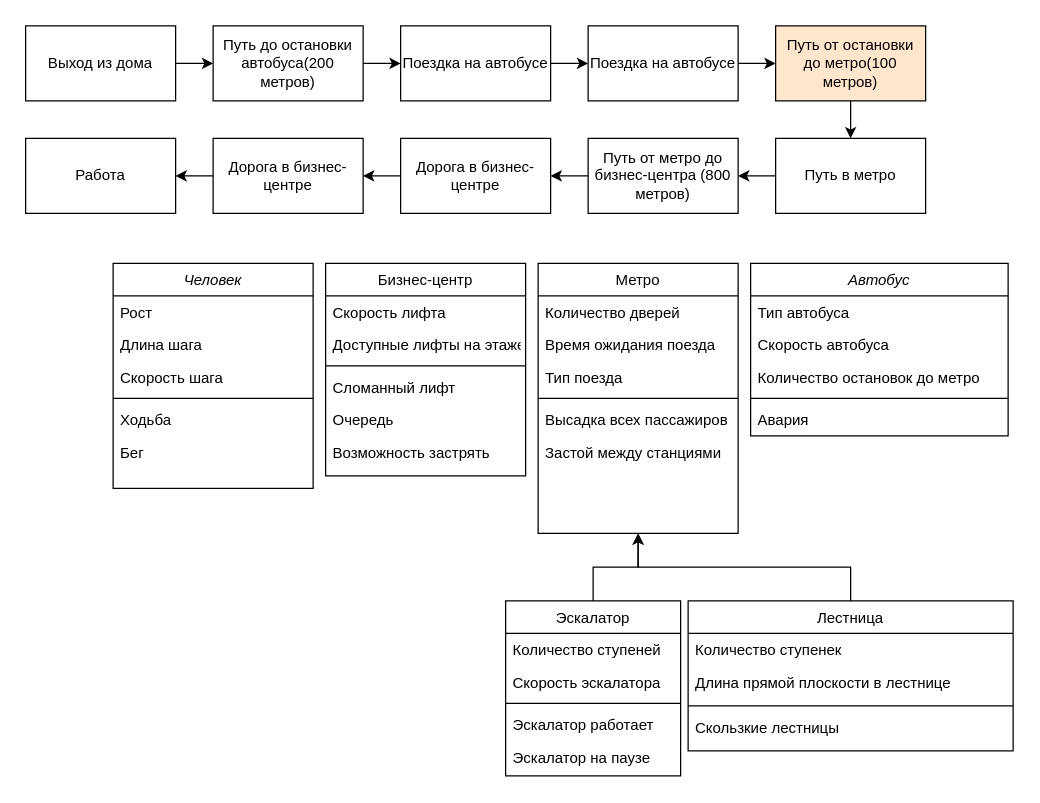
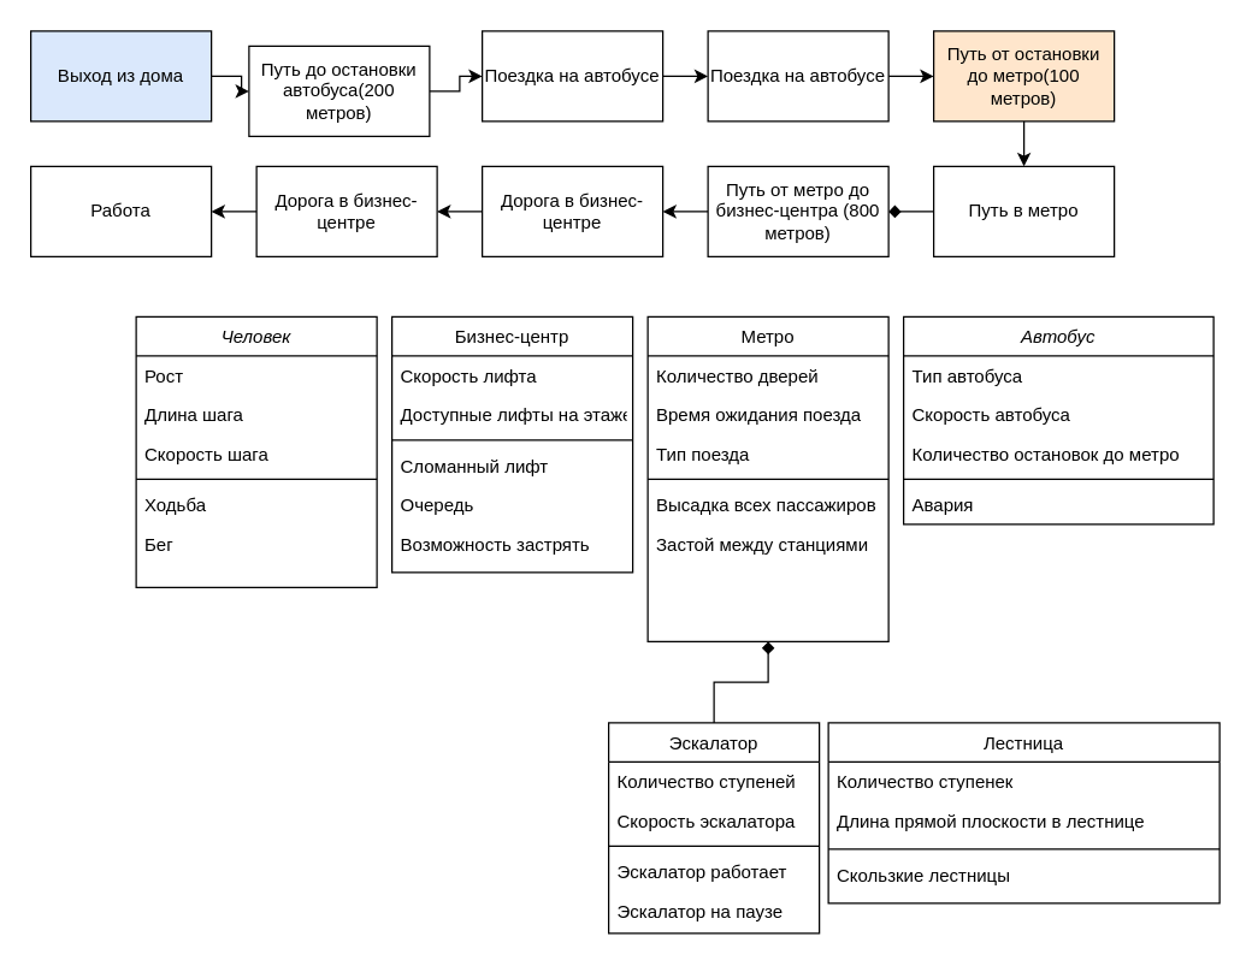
- <mxCell id="36" value="Выход из дома" style="rounded=0;whiteSpace=wrap;html=1;" parent="1" vertex="1"><mxGeometry x="20" y="20" width="120" height="60" as="geometry" /></mxCell>
+ <mxCell id="36" value="Выход из дома" style="rounded=0;whiteSpace=wrap;html=1;fillColor=#dae8fc;" parent="1" vertex="1"><mxGeometry x="20" y="20" width="120" height="60" as="geometry" /></mxCell>
- <mxCell id="38" value="Путь до остановки автобуса(200 метров)" style="rounded=0;whiteSpace=wrap;html=1;" parent="1" vertex="1"><mxGeometry x="170" y="20" width="120" height="60" as="geometry" /></mxCell>
+ <mxCell id="38" value="Путь до остановки автобуса(200 метров)" style="rounded=0;whiteSpace=wrap;html=1;" parent="1" vertex="1"><mxGeometry x="165" y="30" width="120" height="60" as="geometry" /></mxCell>
- <mxCell id="45" style="edgeStyle=orthogonalEdgeStyle;rounded=0;orthogonalLoop=1;jettySize=auto;html=1;" parent="1" source="46" target="48" edge="1"><mxGeometry relative="1" as="geometry" /></mxCell>
+ <mxCell id="45" style="edgeStyle=orthogonalEdgeStyle;rounded=0;orthogonalLoop=1;jettySize=auto;html=1;endArrow=diamond;" parent="1" source="46" target="48" edge="1"><mxGeometry relative="1" as="geometry" /></mxCell>
- <mxCell id="15" style="edgeStyle=orthogonalEdgeStyle;rounded=0;orthogonalLoop=1;jettySize=auto;html=1;entryX=0.5;entryY=1;entryDx=0;entryDy=0;" parent="1" source="16" target="22" edge="1"><mxGeometry relative="1" as="geometry" /></mxCell>
+ <mxCell id="15" style="edgeStyle=orthogonalEdgeStyle;rounded=0;orthogonalLoop=1;jettySize=auto;html=1;entryX=0.5;entryY=1;entryDx=0;entryDy=0;endArrow=diamond;" parent="1" source="16" target="22" edge="1"><mxGeometry relative="1" as="geometry" /></mxCell>
- <mxCell id="9" style="edgeStyle=orthogonalEdgeStyle;rounded=0;orthogonalLoop=1;jettySize=auto;html=1;entryX=0.5;entryY=1;entryDx=0;entryDy=0;" parent="1" source="10" target="22" edge="1"><mxGeometry relative="1" as="geometry" /></mxCell>
